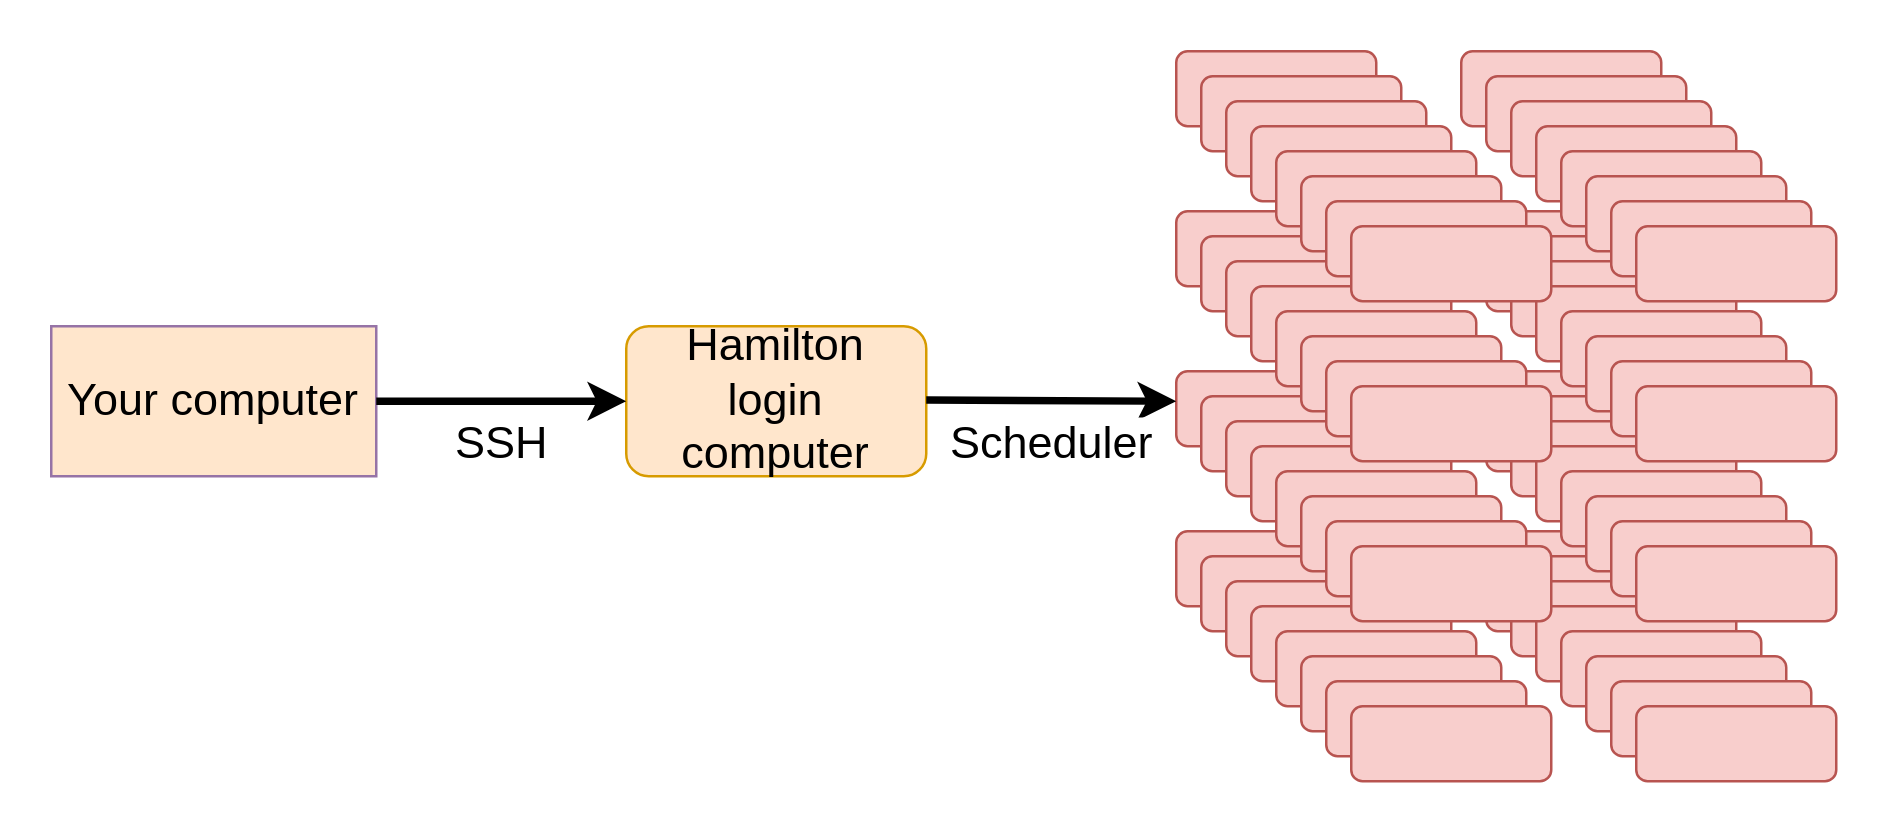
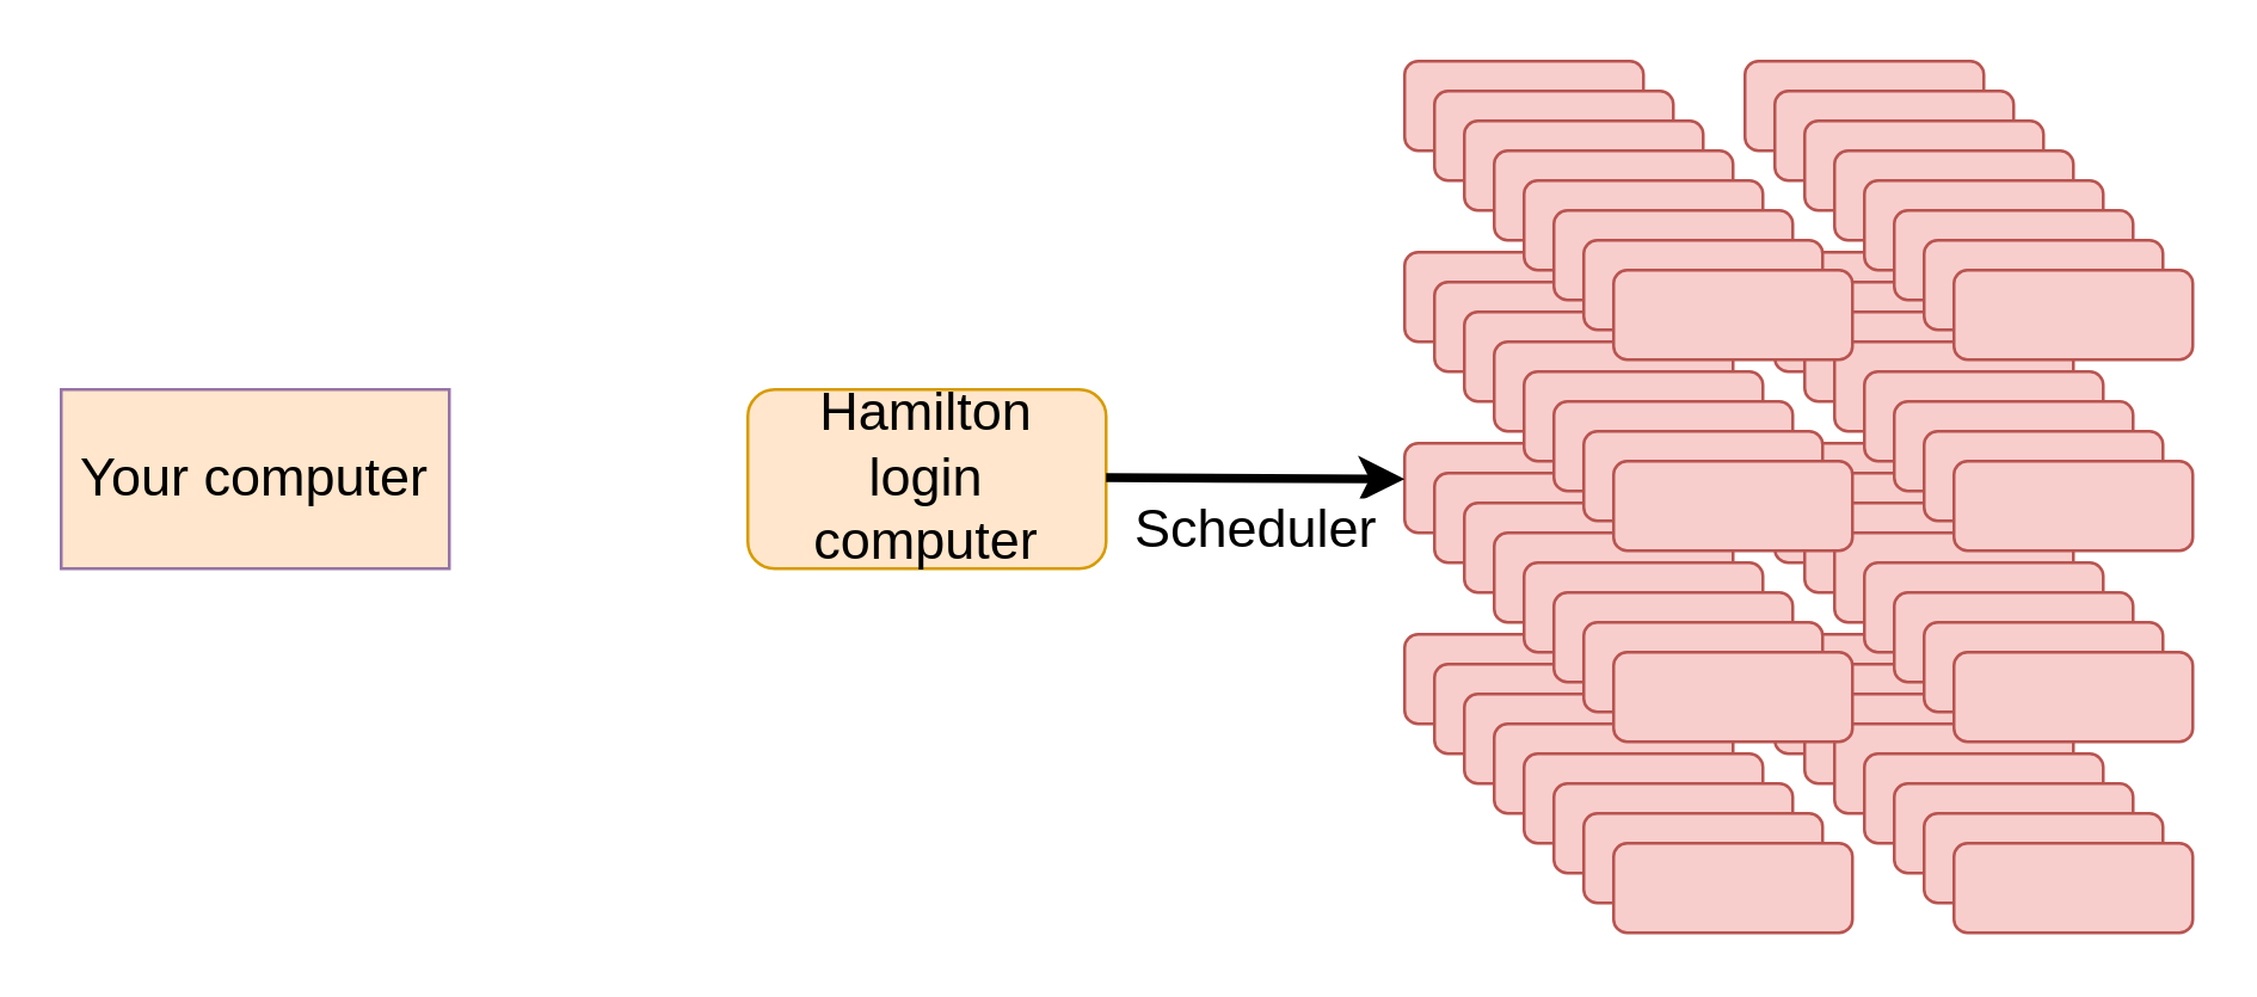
- <mxCell id="69" value="&lt;font style=&quot;font-size: 18px&quot;&gt;SSH&lt;/font&gt;" style="endArrow=classic;html=1;exitX=1;exitY=0.5;exitDx=0;exitDy=0;entryX=0;entryY=0.5;entryDx=0;entryDy=0;strokeWidth=3;verticalAlign=top;" edge="1" parent="1" source="2" target="3"><mxGeometry width="50" height="50" relative="1" as="geometry"><mxPoint x="450" y="164" as="sourcePoint" /><mxPoint x="500" y="114" as="targetPoint" /></mxGeometry></mxCell>
